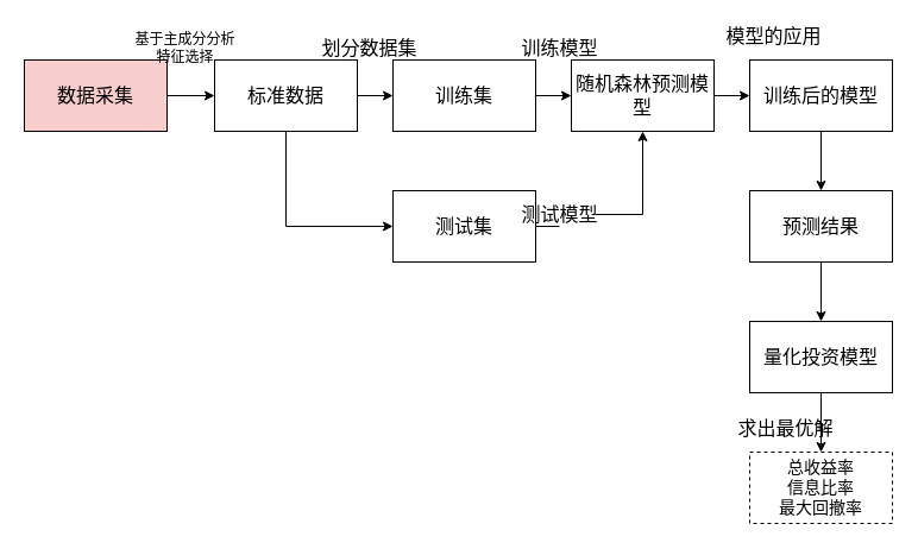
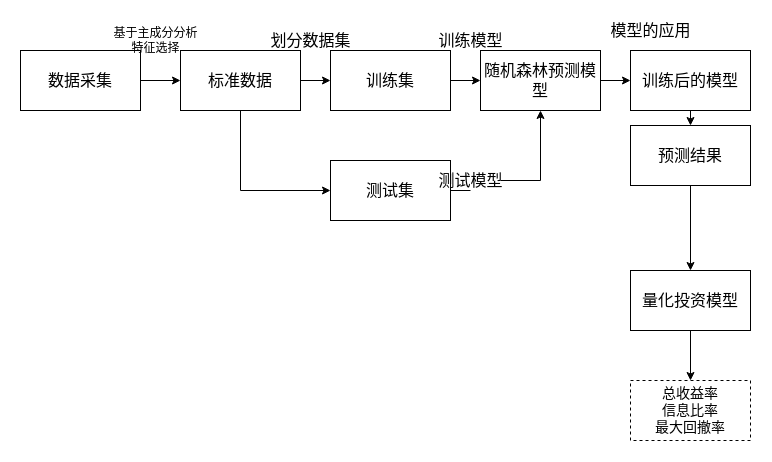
- <mxCell id="3" value="&lt;span style=&quot;font-size:12.0pt;font-family:宋体;&lt;br/&gt;mso-bidi-font-family:宋体;mso-font-kerning:1.0pt;mso-ansi-language:EN-US;&lt;br/&gt;mso-fareast-language:ZH-CN;mso-bidi-language:AR-SA&quot;&gt;数据采集&lt;/span&gt;" style="rounded=0;whiteSpace=wrap;html=1;fillColor=#f8cecc;" vertex="1" parent="1"><mxGeometry x="20" y="50" width="120" height="60" as="geometry" /></mxCell>
+ <mxCell id="3" value="&lt;span style=&quot;font-size:12.0pt;font-family:宋体;&lt;br/&gt;mso-bidi-font-family:宋体;mso-font-kerning:1.0pt;mso-ansi-language:EN-US;&lt;br/&gt;mso-fareast-language:ZH-CN;mso-bidi-language:AR-SA&quot;&gt;数据采集&lt;/span&gt;" style="rounded=0;whiteSpace=wrap;html=1;" vertex="1" parent="1"><mxGeometry x="20" y="50" width="120" height="60" as="geometry" /></mxCell>
- <mxCell id="14" value="&lt;span style=&quot;font-size:12.0pt;font-family:宋体;&lt;br/&gt;mso-bidi-font-family:宋体;mso-font-kerning:1.0pt;mso-ansi-language:EN-US;&lt;br/&gt;mso-fareast-language:ZH-CN;mso-bidi-language:AR-SA&quot;&gt;预测结果&lt;/span&gt;" style="rounded=0;whiteSpace=wrap;html=1;" vertex="1" parent="1"><mxGeometry x="630" y="160" width="120" height="60" as="geometry" /></mxCell>
+ <mxCell id="14" value="&lt;span style=&quot;font-size:12.0pt;font-family:宋体;&lt;br/&gt;mso-bidi-font-family:宋体;mso-font-kerning:1.0pt;mso-ansi-language:EN-US;&lt;br/&gt;mso-fareast-language:ZH-CN;mso-bidi-language:AR-SA&quot;&gt;预测结果&lt;/span&gt;" style="rounded=0;whiteSpace=wrap;html=1;" vertex="1" parent="1"><mxGeometry x="630" y="125" width="120" height="60" as="geometry" /></mxCell>
- <mxCell id="26" value="&lt;span style=&quot;font-size:12.0pt;font-family:宋体;&lt;br/&gt;mso-bidi-font-family:宋体;mso-font-kerning:1.0pt;mso-ansi-language:EN-US;&lt;br/&gt;mso-fareast-language:ZH-CN;mso-bidi-language:AR-SA&quot;&gt;求出最优解&lt;/span&gt;" style="text;html=1;align=center;verticalAlign=middle;resizable=0;points=[];autosize=1;strokeColor=none;fillColor=none;" vertex="1" parent="1"><mxGeometry x="620" y="350" width="80" height="20" as="geometry" /></mxCell>
